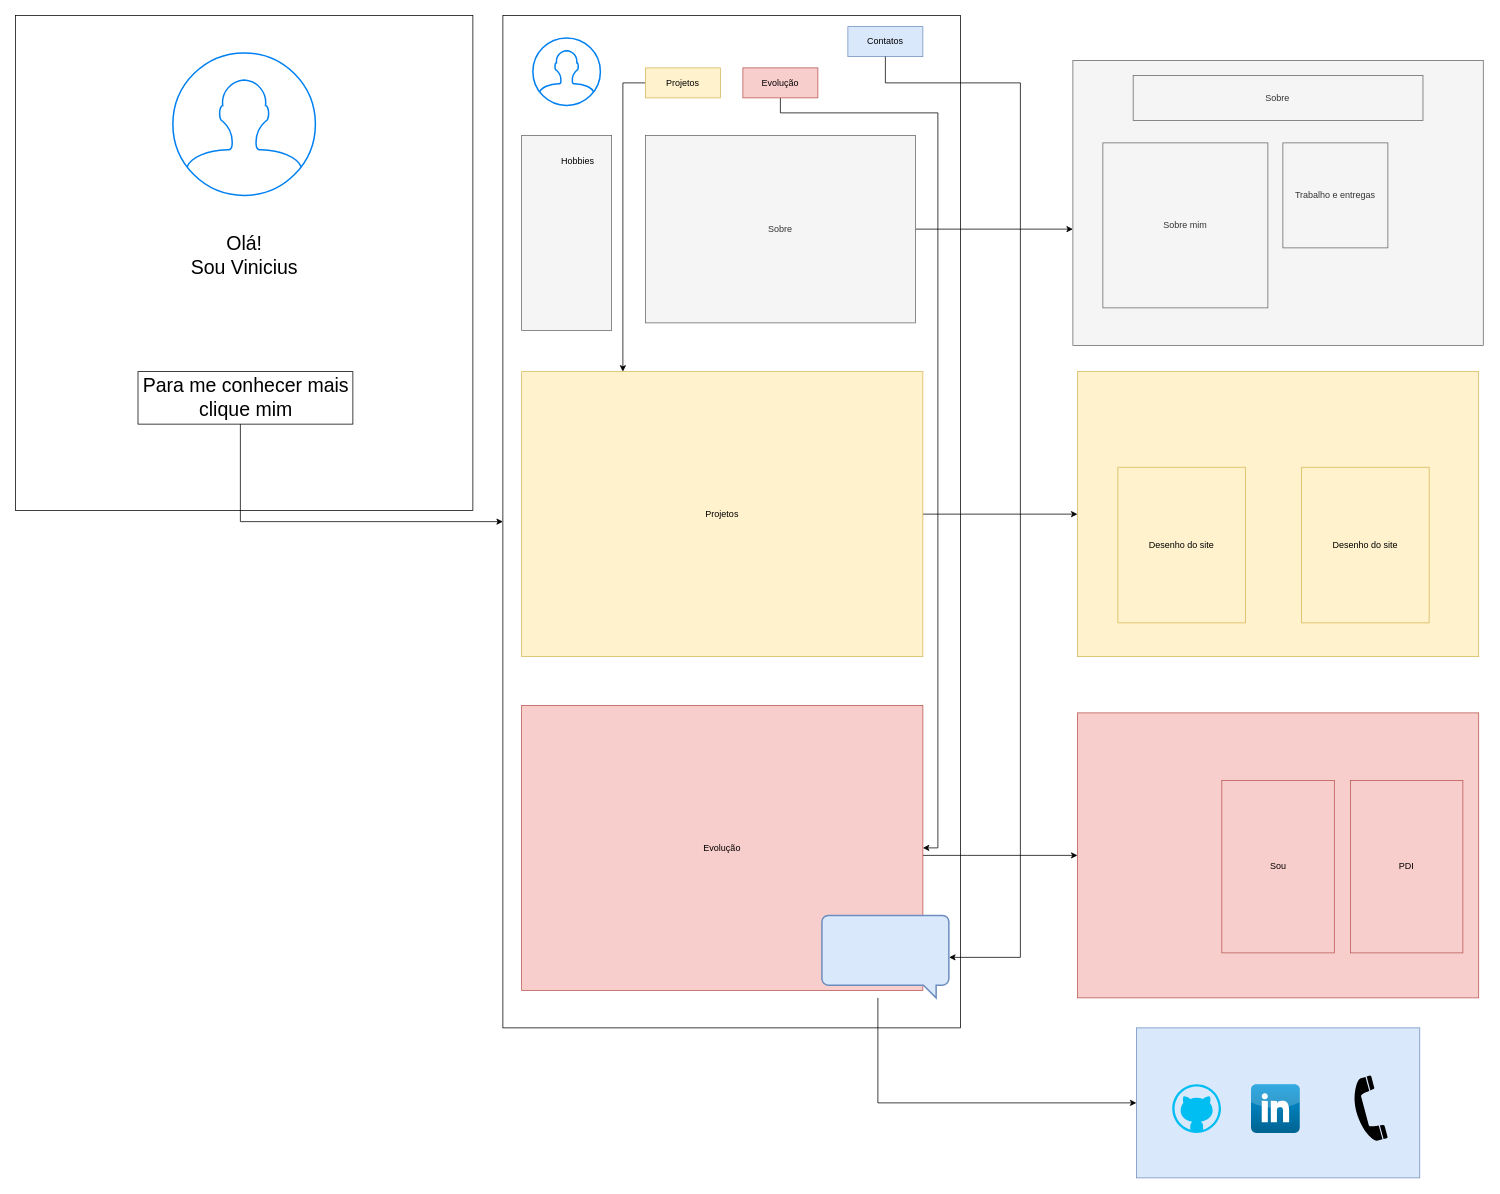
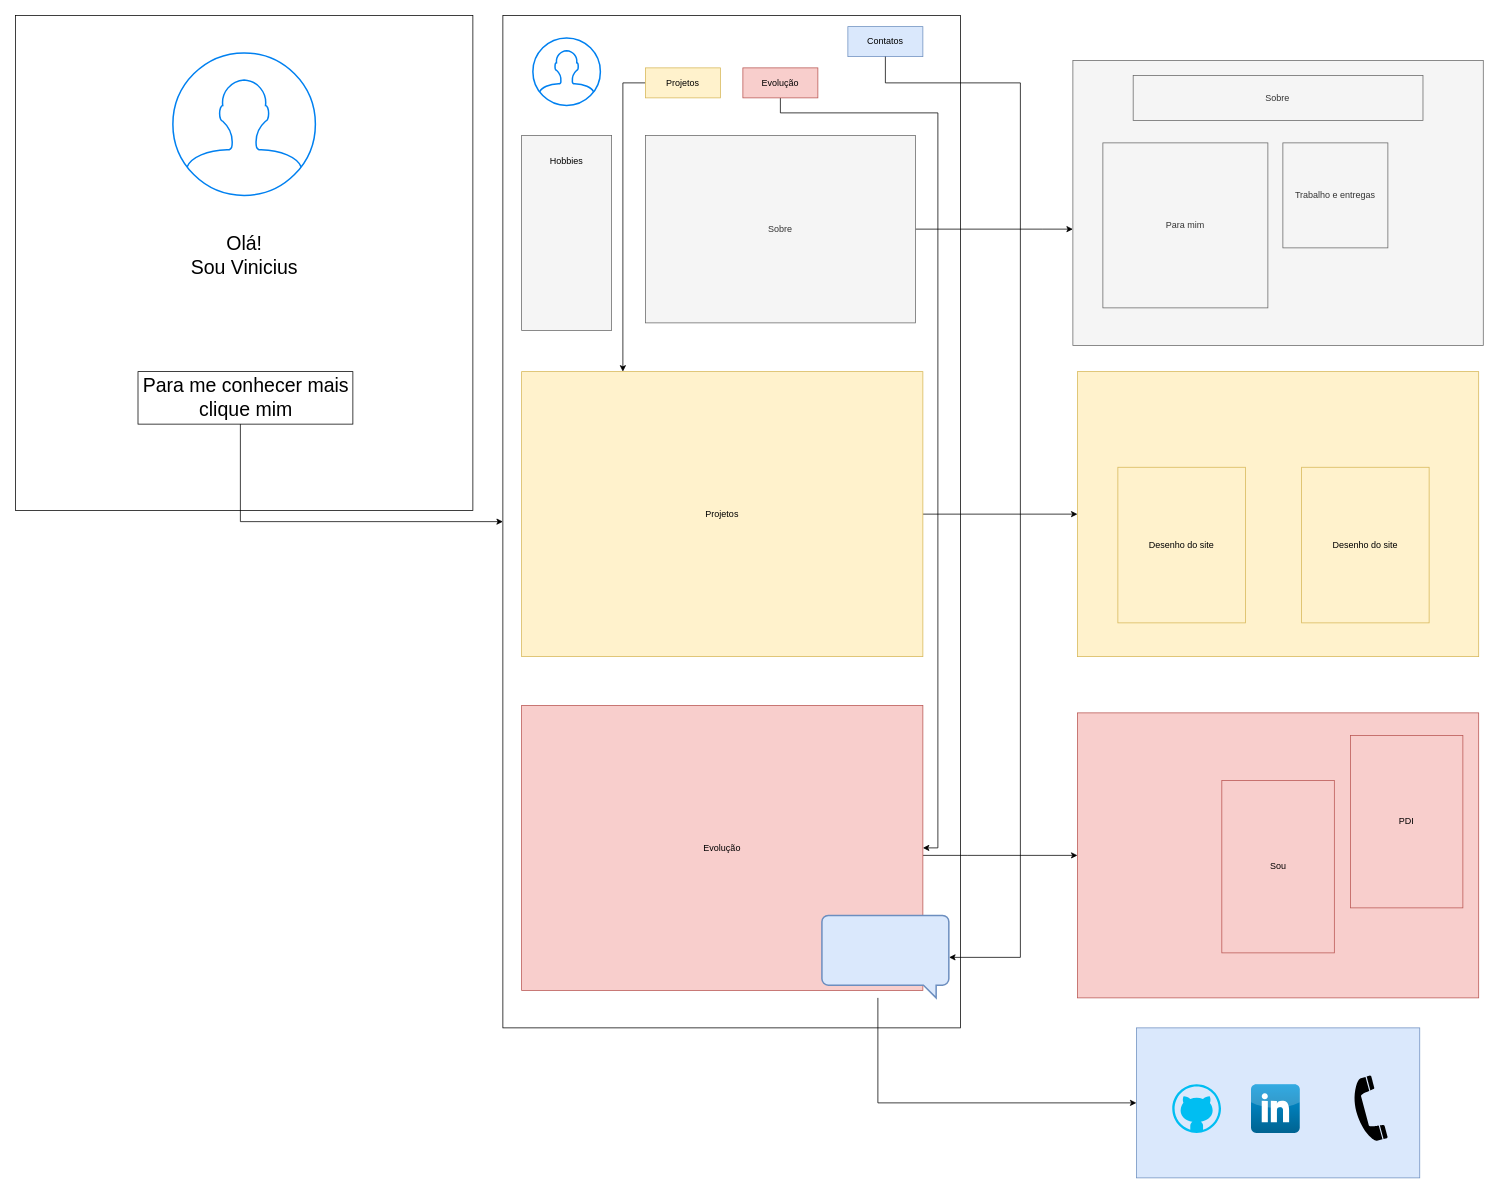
- <mxCell id="17" value="Hobbies" style="text;html=1;align=center;verticalAlign=middle;whiteSpace=wrap;rounded=0;" vertex="1" parent="1"><mxGeometry x="740" y="200" width="60" height="30" as="geometry" /></mxCell>
+ <mxCell id="17" value="Hobbies" style="text;html=1;align=center;verticalAlign=middle;whiteSpace=wrap;rounded=0;" vertex="1" parent="1"><mxGeometry x="725" y="200" width="60" height="30" as="geometry" /></mxCell>
- <mxCell id="28" value="Sobre mim" style="text;html=1;align=center;verticalAlign=middle;whiteSpace=wrap;rounded=0;fillColor=#f5f5f5;strokeColor=#666666;fontColor=#333333;" vertex="1" parent="1"><mxGeometry x="1470" y="190" width="220" height="220" as="geometry" /></mxCell>
+ <mxCell id="28" value="Para mim" style="text;html=1;align=center;verticalAlign=middle;whiteSpace=wrap;rounded=0;fillColor=#f5f5f5;strokeColor=#666666;fontColor=#333333;" vertex="1" parent="1"><mxGeometry x="1470" y="190" width="220" height="220" as="geometry" /></mxCell>
- <mxCell id="33" value="PDI" style="text;html=1;align=center;verticalAlign=middle;whiteSpace=wrap;rounded=0;fillColor=#f8cecc;strokeColor=#b85450;" vertex="1" parent="1"><mxGeometry x="1800" y="1040" width="150" height="230" as="geometry" /></mxCell>
+ <mxCell id="33" value="PDI" style="text;html=1;align=center;verticalAlign=middle;whiteSpace=wrap;rounded=0;fillColor=#f8cecc;strokeColor=#b85450;" vertex="1" parent="1"><mxGeometry x="1800" y="980" width="150" height="230" as="geometry" /></mxCell>
